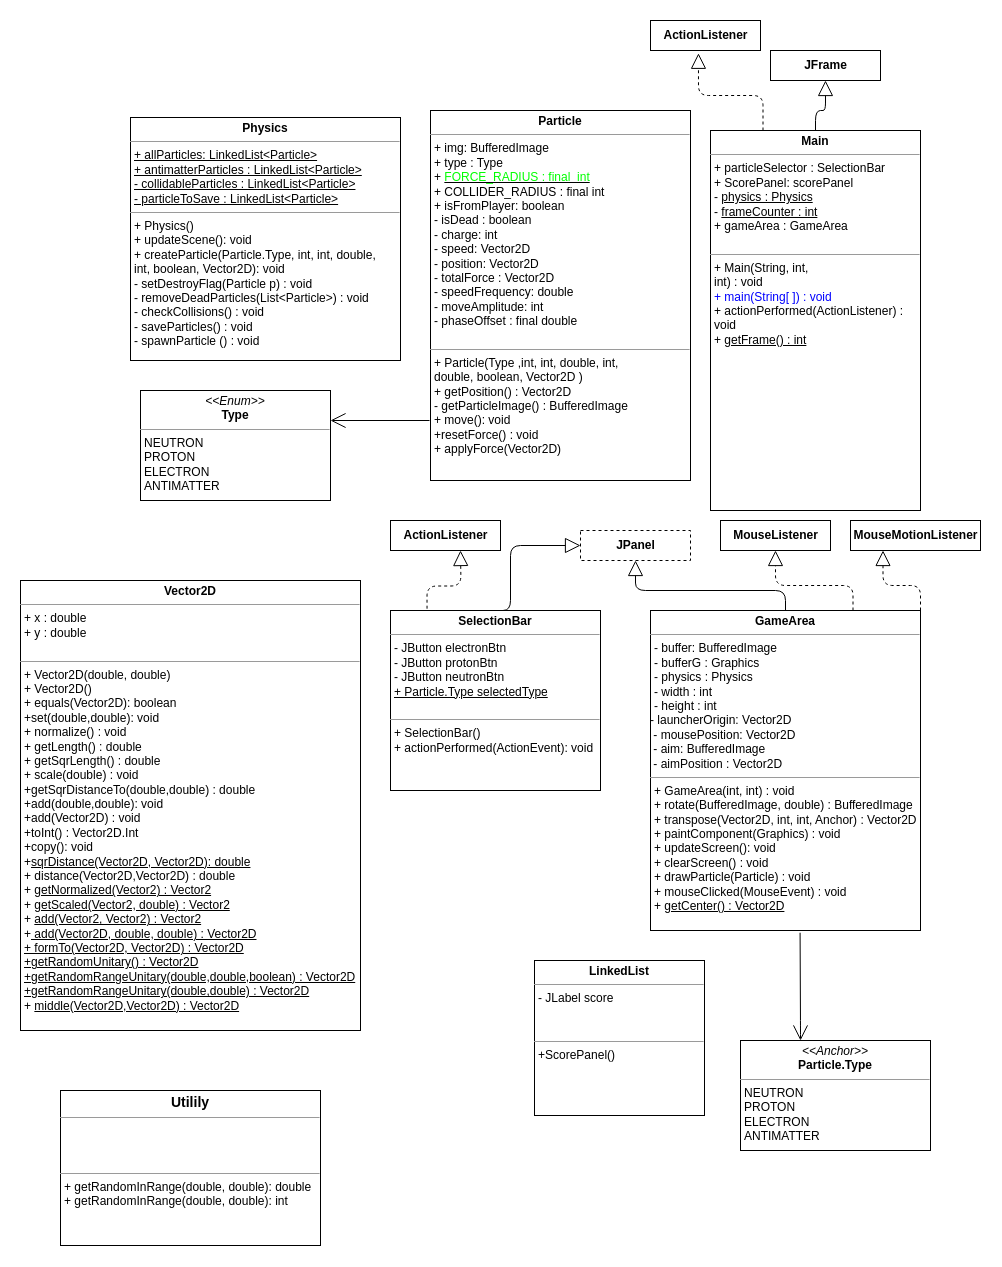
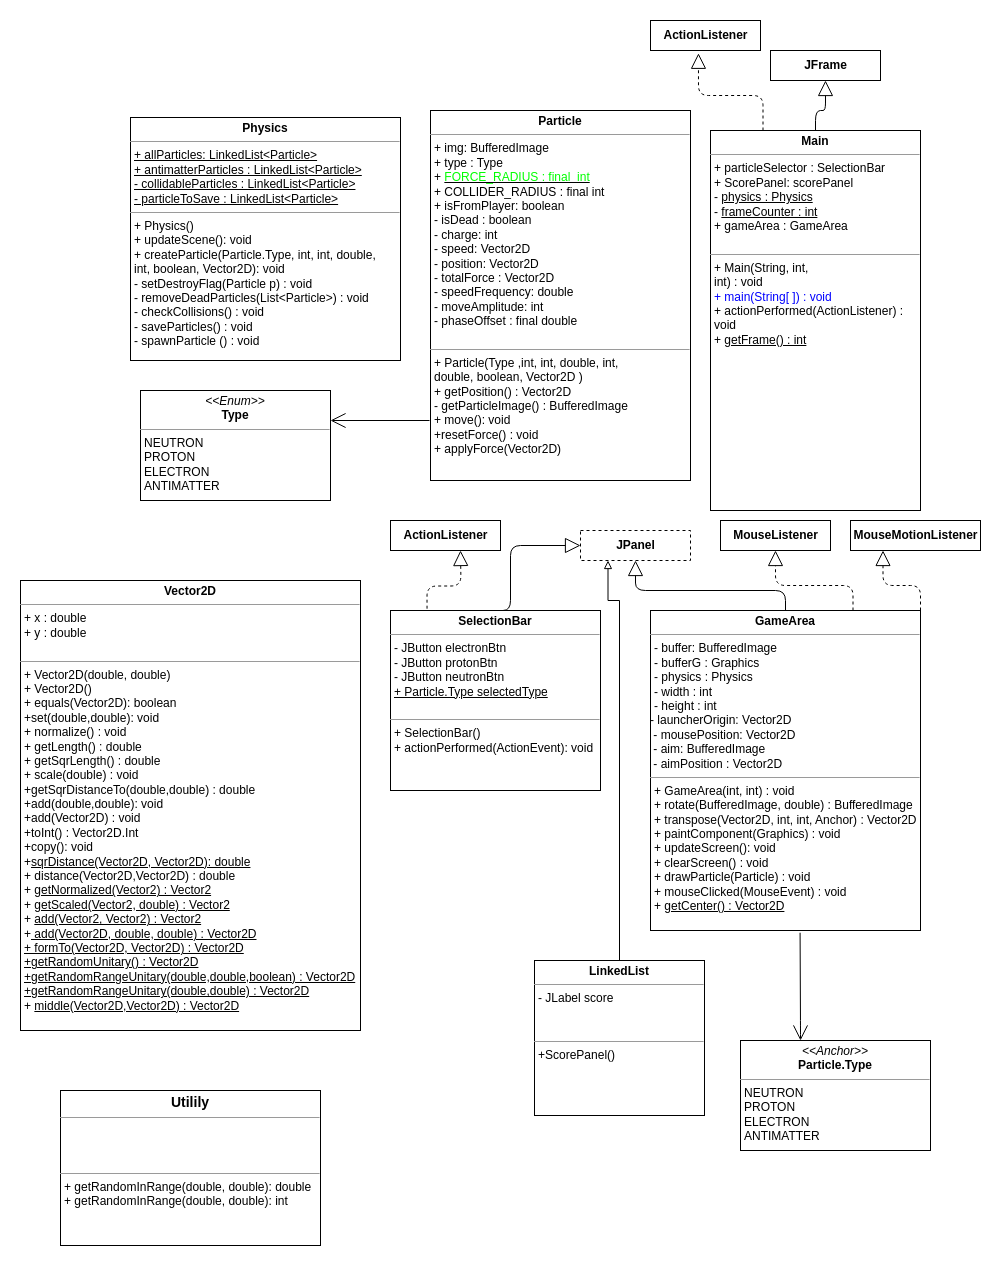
+ <mxCell id="17" style="edgeStyle=orthogonalEdgeStyle;rounded=0;orthogonalLoop=1;jettySize=auto;html=1;exitX=0.5;exitY=0;exitDx=0;exitDy=0;entryX=0.25;entryY=1;entryDx=0;entryDy=0;endArrow=block;endFill=0;" parent="1" source="18" target="12" edge="1"><mxGeometry relative="1" as="geometry"><Array as="points"><mxPoint x="619" y="600" /><mxPoint x="608" y="600" /></Array></mxGeometry></mxCell>
